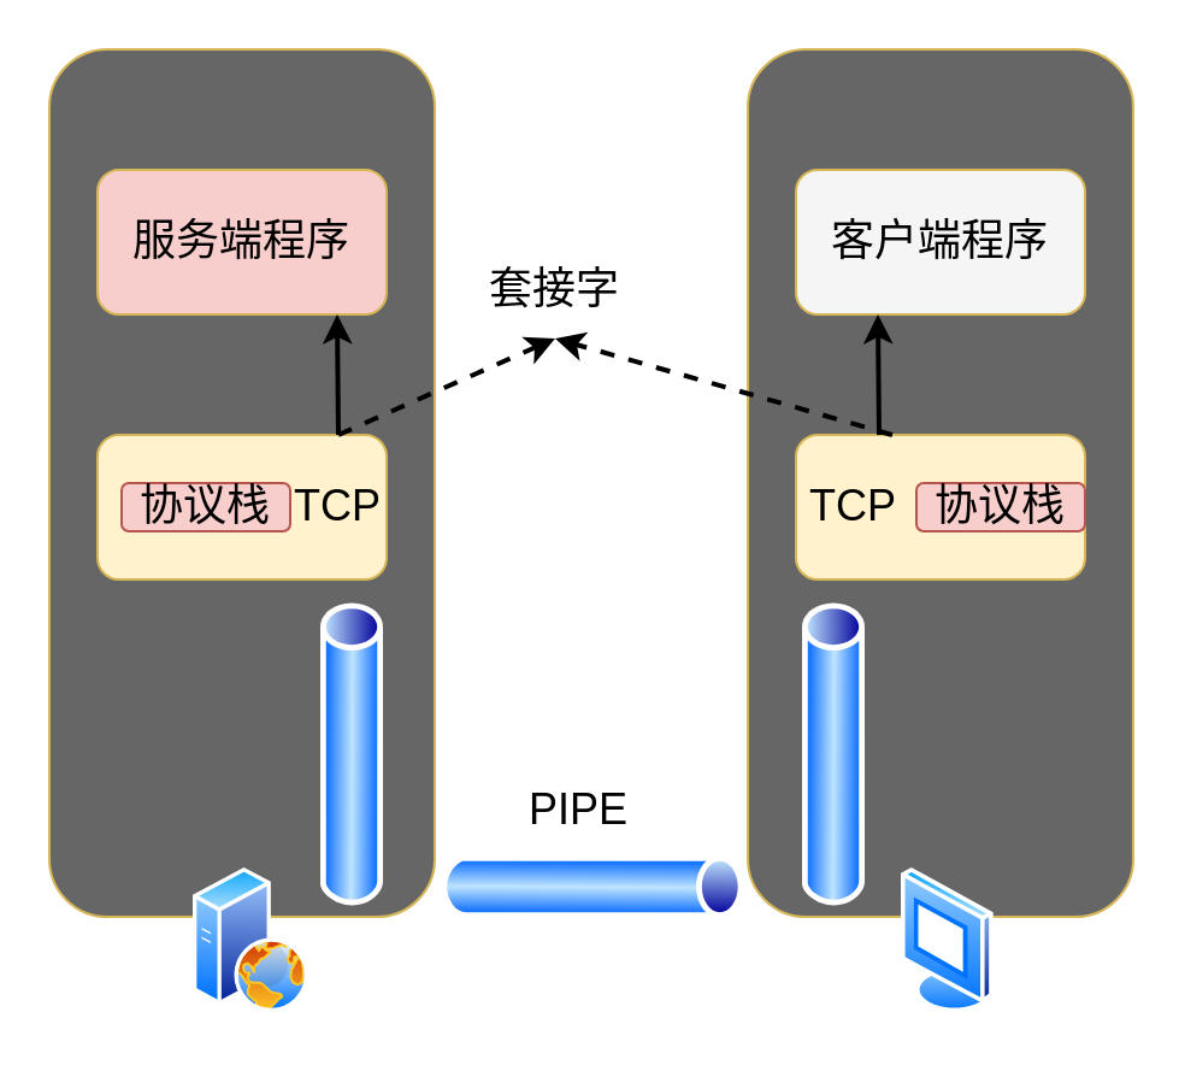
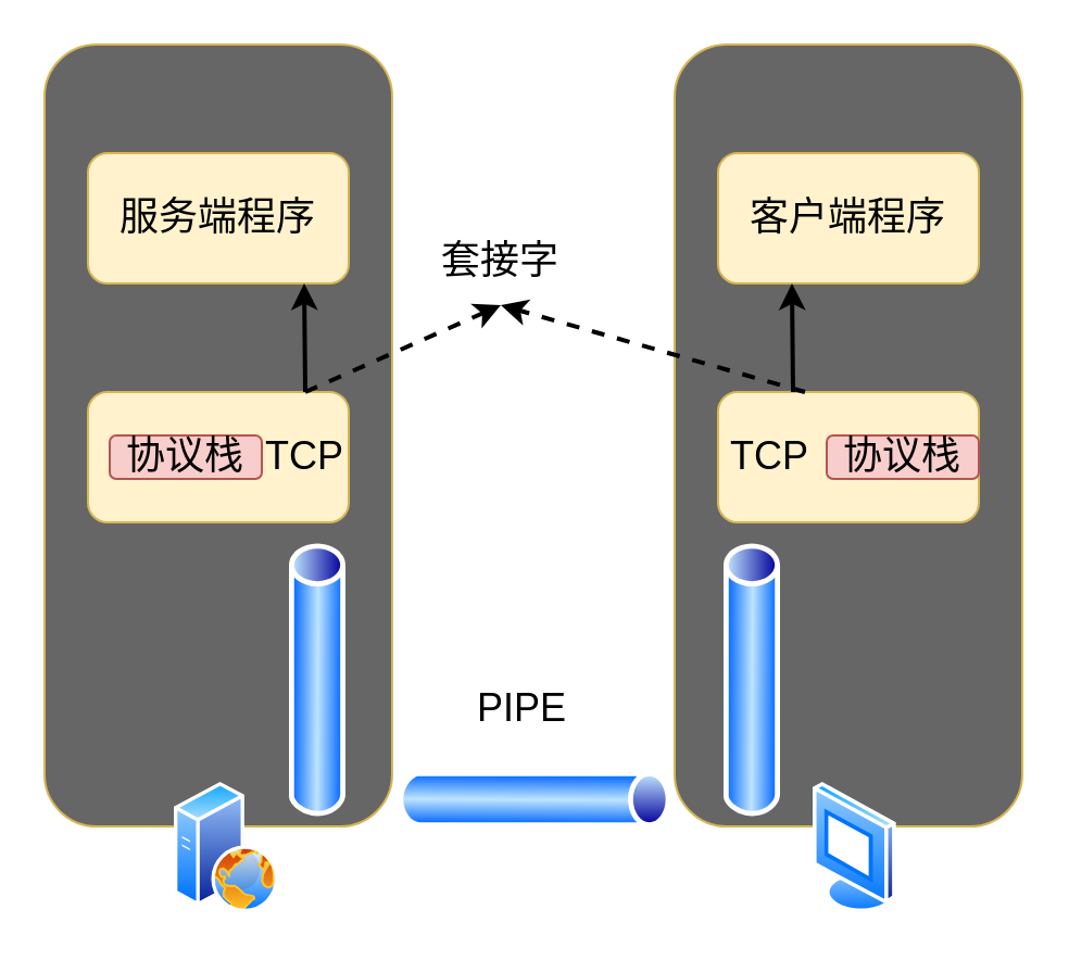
- <mxCell id="3" value="&lt;font style=&quot;font-size: 18px&quot;&gt;服务端程序&lt;/font&gt;" style="rounded=1;whiteSpace=wrap;html=1;fillColor=#f8cecc;strokeColor=#d6b656;" vertex="1" parent="1"><mxGeometry x="40" y="70" width="120" height="60" as="geometry" /></mxCell>
+ <mxCell id="3" value="&lt;font style=&quot;font-size: 18px&quot;&gt;服务端程序&lt;/font&gt;" style="rounded=1;whiteSpace=wrap;html=1;fillColor=#fff2cc;strokeColor=#d6b656;" vertex="1" parent="1"><mxGeometry x="40" y="70" width="120" height="60" as="geometry" /></mxCell>
- <mxCell id="9" value="&lt;font style=&quot;font-size: 18px&quot;&gt;客户端程序&lt;/font&gt;" style="rounded=1;whiteSpace=wrap;html=1;fillColor=#f5f5f5;strokeColor=#d6b656;" vertex="1" parent="1"><mxGeometry x="330" y="70" width="120" height="60" as="geometry" /></mxCell>
+ <mxCell id="9" value="&lt;font style=&quot;font-size: 18px&quot;&gt;客户端程序&lt;/font&gt;" style="rounded=1;whiteSpace=wrap;html=1;fillColor=#fff2cc;strokeColor=#d6b656;" vertex="1" parent="1"><mxGeometry x="330" y="70" width="120" height="60" as="geometry" /></mxCell>
- <mxCell id="22" value="&lt;font style=&quot;font-size: 18px&quot;&gt;PIPE&lt;/font&gt;" style="text;html=1;strokeColor=none;fillColor=none;align=center;verticalAlign=middle;whiteSpace=wrap;rounded=0;" vertex="1" parent="1"><mxGeometry x="220" y="326" width="40" height="20" as="geometry" /></mxCell>
+ <mxCell id="22" value="&lt;font style=&quot;font-size: 18px&quot;&gt;PIPE&lt;/font&gt;" style="text;html=1;strokeColor=none;fillColor=none;align=center;verticalAlign=middle;whiteSpace=wrap;rounded=0;" vertex="1" parent="1"><mxGeometry x="220" y="316" width="40" height="20" as="geometry" /></mxCell>
